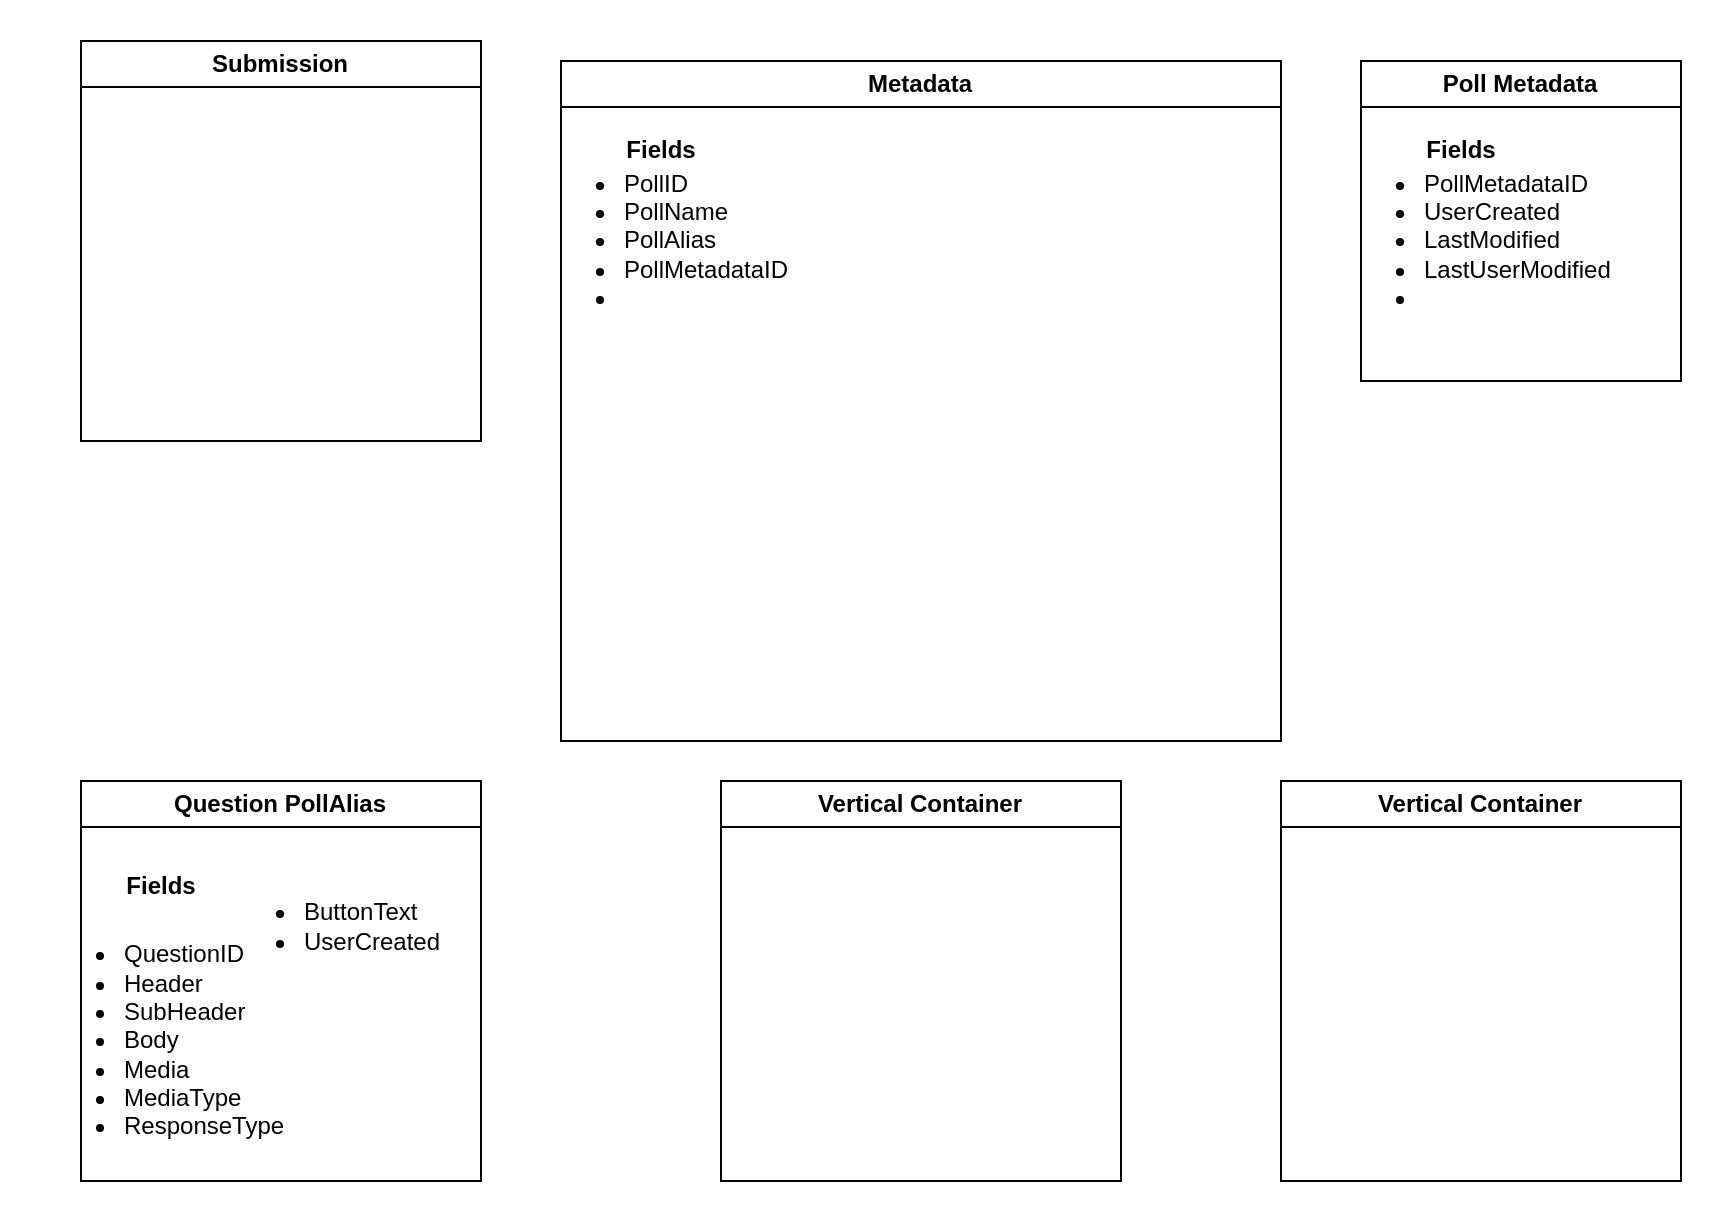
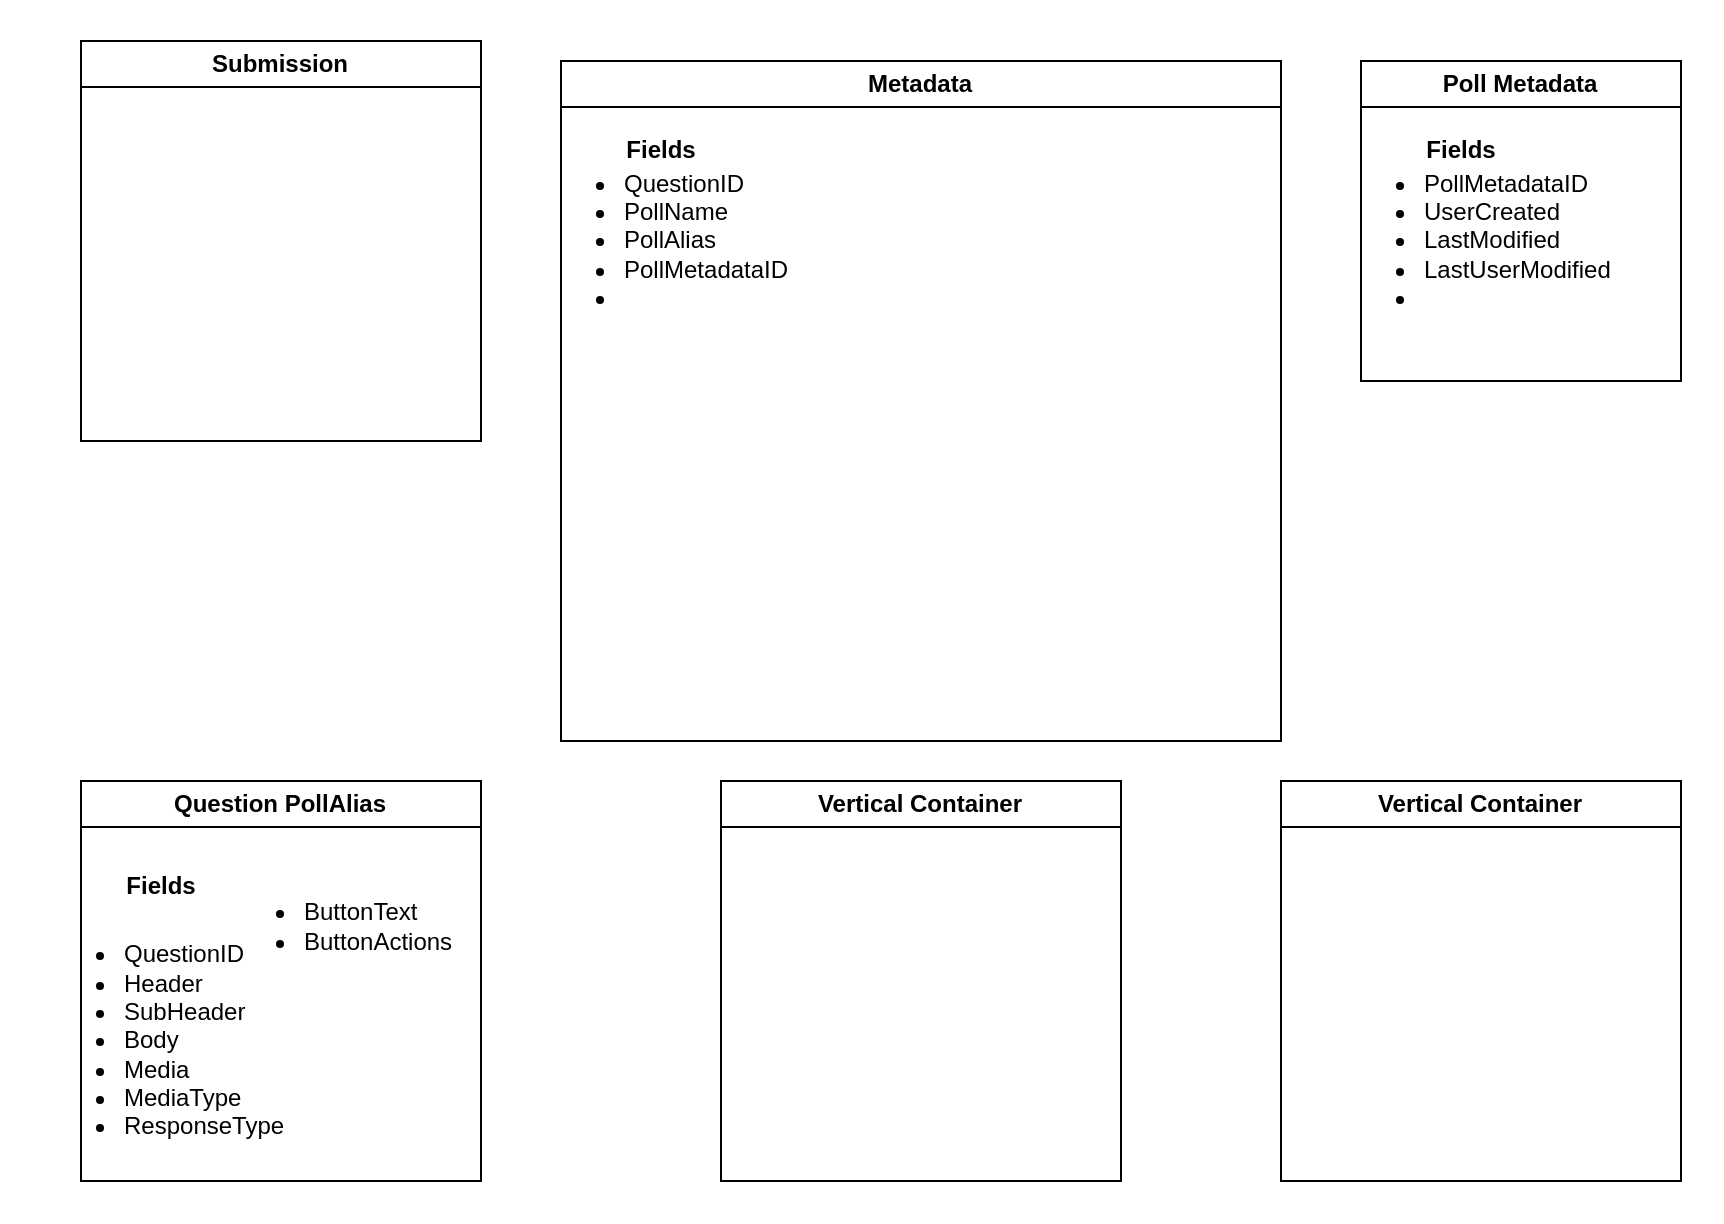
- <mxCell id="4" value="&lt;ul&gt;&lt;li&gt;&lt;span style=&quot;font-weight: normal;&quot;&gt;PollID&lt;/span&gt;&lt;/li&gt;&lt;li style=&quot;&quot;&gt;&lt;span style=&quot;font-weight: normal;&quot;&gt;PollName&lt;/span&gt;&lt;/li&gt;&lt;li style=&quot;&quot;&gt;&lt;span style=&quot;font-weight: normal;&quot;&gt;PollAlias&lt;/span&gt;&lt;/li&gt;&lt;li style=&quot;&quot;&gt;&lt;span style=&quot;font-weight: normal;&quot;&gt;PollMetadataID&lt;/span&gt;&lt;/li&gt;&lt;li style=&quot;&quot;&gt;&lt;br&gt;&lt;/li&gt;&lt;/ul&gt;" style="text;html=1;align=left;verticalAlign=middle;resizable=0;points=[];autosize=1;strokeColor=none;fillColor=none;fontStyle=1" vertex="1" parent="3"><mxGeometry x="-10" y="35" width="150" height="110" as="geometry" /></mxCell>
+ <mxCell id="4" value="&lt;ul&gt;&lt;li&gt;&lt;span style=&quot;font-weight: normal;&quot;&gt;QuestionID&lt;/span&gt;&lt;/li&gt;&lt;li style=&quot;&quot;&gt;&lt;span style=&quot;font-weight: normal;&quot;&gt;PollName&lt;/span&gt;&lt;/li&gt;&lt;li style=&quot;&quot;&gt;&lt;span style=&quot;font-weight: normal;&quot;&gt;PollAlias&lt;/span&gt;&lt;/li&gt;&lt;li style=&quot;&quot;&gt;&lt;span style=&quot;font-weight: normal;&quot;&gt;PollMetadataID&lt;/span&gt;&lt;/li&gt;&lt;li style=&quot;&quot;&gt;&lt;br&gt;&lt;/li&gt;&lt;/ul&gt;" style="text;html=1;align=left;verticalAlign=middle;resizable=0;points=[];autosize=1;strokeColor=none;fillColor=none;fontStyle=1" vertex="1" parent="3"><mxGeometry x="-10" y="35" width="150" height="110" as="geometry" /></mxCell>
- <mxCell id="14" value="&lt;ul&gt;&lt;li&gt;ButtonText&lt;/li&gt;&lt;li&gt;UserCreated&lt;/li&gt;&lt;/ul&gt;" style="text;html=1;align=left;verticalAlign=middle;resizable=0;points=[];autosize=1;strokeColor=none;fillColor=none;" vertex="1" parent="1"><mxGeometry x="110" y="428" width="140" height="70" as="geometry" /></mxCell>
+ <mxCell id="14" value="&lt;ul&gt;&lt;li&gt;ButtonText&lt;/li&gt;&lt;li&gt;ButtonActions&lt;/li&gt;&lt;/ul&gt;" style="text;html=1;align=left;verticalAlign=middle;resizable=0;points=[];autosize=1;strokeColor=none;fillColor=none;" vertex="1" parent="1"><mxGeometry x="110" y="428" width="140" height="70" as="geometry" /></mxCell>
